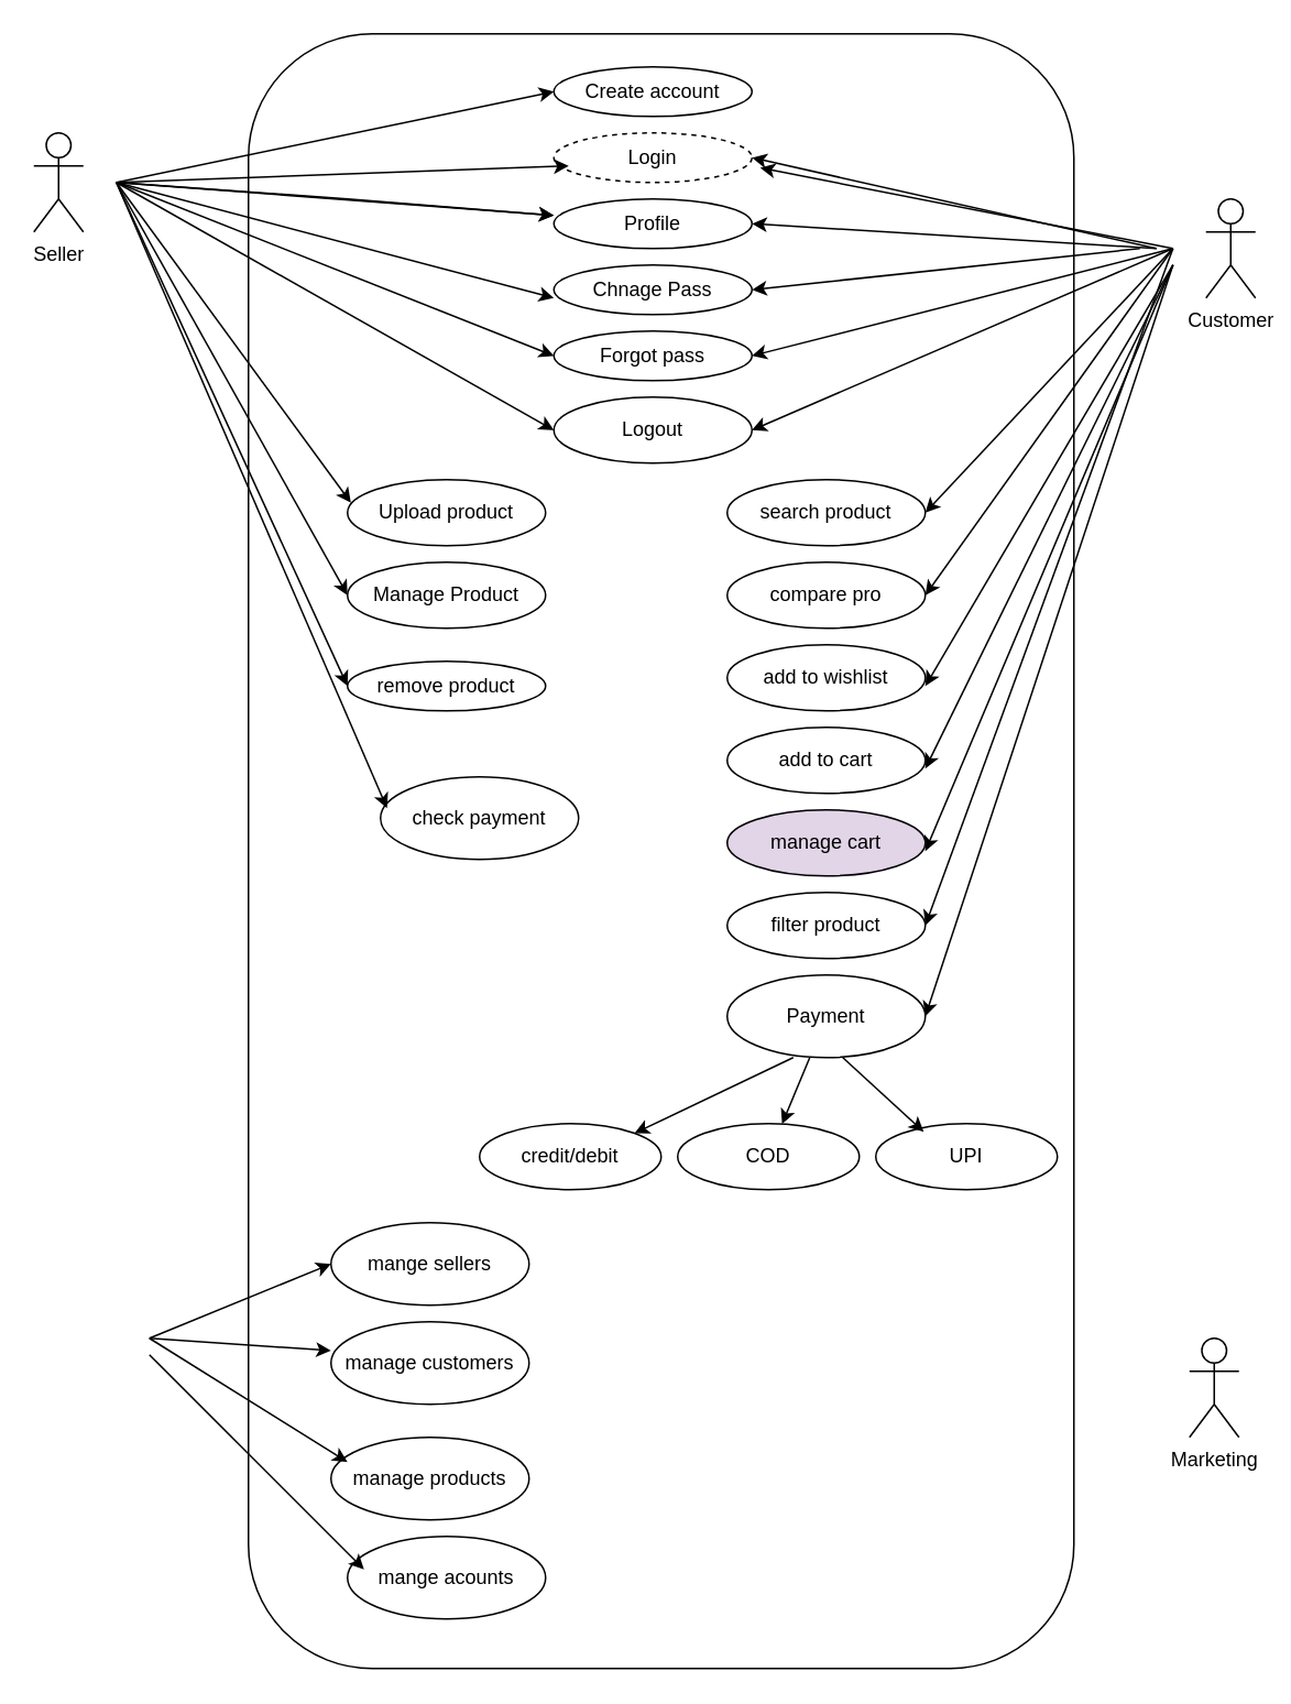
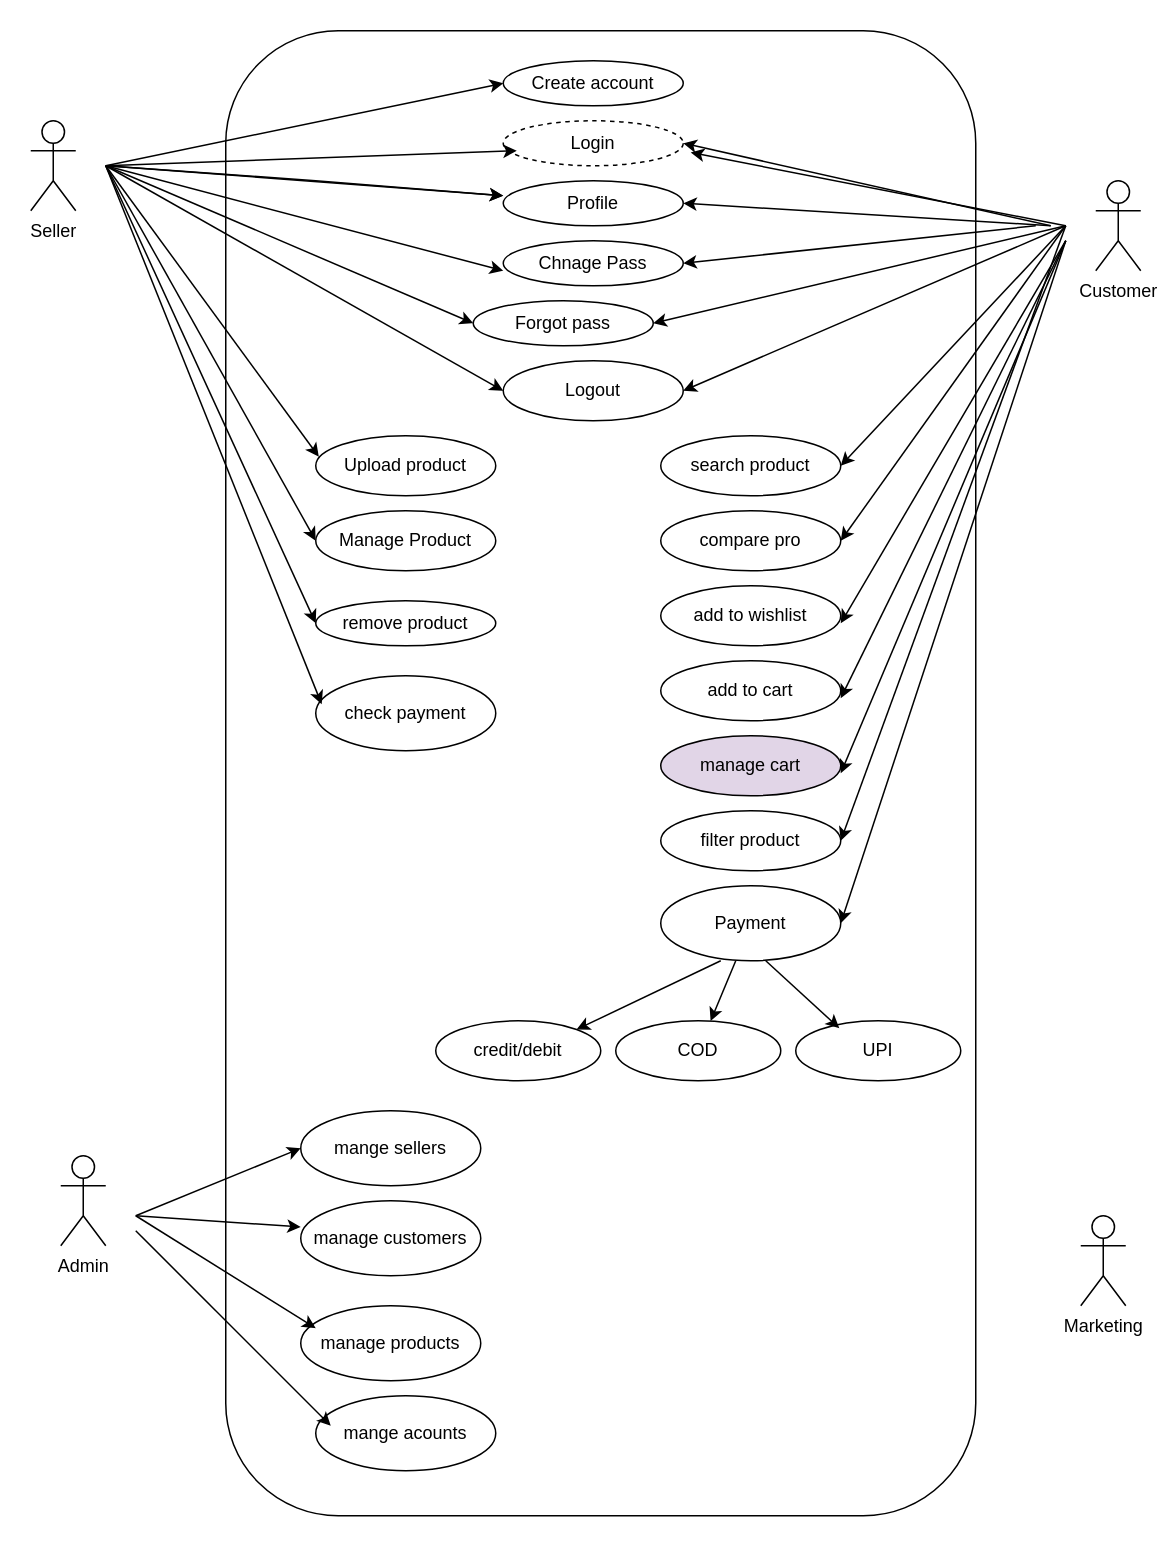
- <mxCell id="10" value="Forgot pass" style="ellipse;whiteSpace=wrap;html=1;" vertex="1" parent="1"><mxGeometry x="335" y="200" width="120" height="30" as="geometry" /></mxCell>
+ <mxCell id="10" value="Forgot pass" style="ellipse;whiteSpace=wrap;html=1;" vertex="1" parent="1"><mxGeometry x="315" y="200" width="120" height="30" as="geometry" /></mxCell>
- <mxCell id="51" value="check payment" style="ellipse;whiteSpace=wrap;html=1;" vertex="1" parent="1"><mxGeometry x="230" y="470" width="120" height="50" as="geometry" /></mxCell>
+ <mxCell id="51" value="check payment" style="ellipse;whiteSpace=wrap;html=1;" vertex="1" parent="1"><mxGeometry x="210" y="450" width="120" height="50" as="geometry" /></mxCell>
+ <mxCell id="53" value="Admin" style="shape=umlActor;verticalLabelPosition=bottom;verticalAlign=top;html=1;outlineConnect=0;" vertex="1" parent="1"><mxGeometry x="40" y="770" width="30" height="60" as="geometry" /></mxCell>
